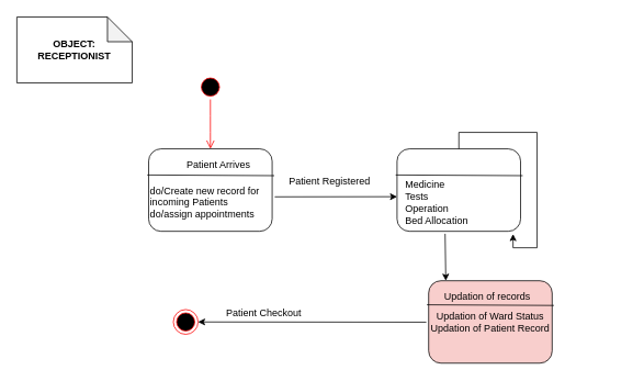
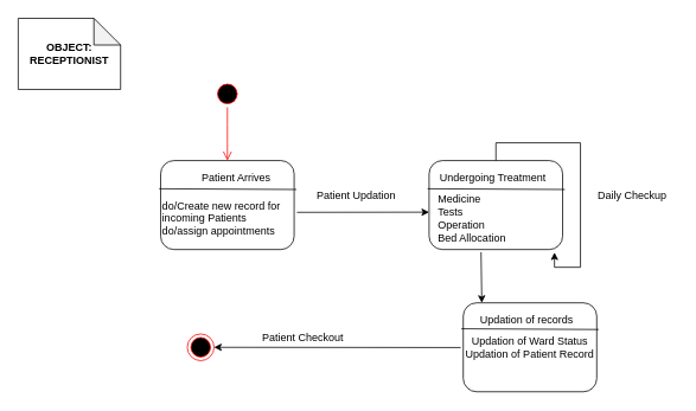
- <mxCell id="2" value="&lt;b&gt;OBJECT:&lt;br&gt;RECEPTIONIST&lt;br&gt;&lt;/b&gt;" style="shape=note;whiteSpace=wrap;html=1;backgroundOutline=1;darkOpacity=0.05;" parent="1" vertex="1"><mxGeometry x="20" y="20" width="140" height="80" as="geometry" /></mxCell>
+ <mxCell id="2" value="&lt;b&gt;OBJECT:&lt;br&gt;RECEPTIONIST&lt;br&gt;&lt;/b&gt;" style="shape=note;whiteSpace=wrap;html=1;backgroundOutline=1;darkOpacity=0.05;" parent="1" vertex="1"><mxGeometry x="20" y="20" width="115" height="80" as="geometry" /></mxCell>
+ <mxCell id="11" value="Undergoing Treatment" style="text;html=1;strokeColor=none;fillColor=none;align=center;verticalAlign=middle;whiteSpace=wrap;rounded=0;" parent="1" vertex="1"><mxGeometry x="490" y="190" width="126.65" height="20" as="geometry" /></mxCell>
- <mxCell id="10" value="Patient Registered" style="text;html=1;strokeColor=none;fillColor=none;align=center;verticalAlign=middle;whiteSpace=wrap;rounded=0;" parent="1" vertex="1"><mxGeometry x="340" y="210" width="120" height="20" as="geometry" /></mxCell>
+ <mxCell id="10" value="Patient Updation" style="text;html=1;strokeColor=none;fillColor=none;align=center;verticalAlign=middle;whiteSpace=wrap;rounded=0;" parent="1" vertex="1"><mxGeometry x="340" y="210" width="120" height="20" as="geometry" /></mxCell>
+ <mxCell id="14" value="Daily Checkup" style="text;html=1;strokeColor=none;fillColor=none;align=center;verticalAlign=middle;whiteSpace=wrap;rounded=0;" parent="1" vertex="1"><mxGeometry x="660" y="210" width="100" height="20" as="geometry" /></mxCell>
- <mxCell id="16" value="Patient Checkout" style="text;html=1;strokeColor=none;fillColor=none;align=center;verticalAlign=middle;whiteSpace=wrap;rounded=0;" parent="1" vertex="1"><mxGeometry x="270" y="370" width="100" height="20" as="geometry" /></mxCell>
+ <mxCell id="16" value="Patient Checkout" style="text;html=1;strokeColor=none;fillColor=none;align=center;verticalAlign=middle;whiteSpace=wrap;rounded=0;" parent="1" vertex="1"><mxGeometry x="290" y="370" width="100" height="20" as="geometry" /></mxCell>
- <mxCell id="17" value="Updation of Ward Status&lt;br&gt;Updation of Patient Record" style="rounded=1;whiteSpace=wrap;html=1;fillColor=#f8cecc;" parent="1" vertex="1"><mxGeometry x="520" y="340" width="150" height="100" as="geometry" /></mxCell>
+ <mxCell id="17" value="Updation of Ward Status&lt;br&gt;Updation of Patient Record" style="rounded=1;whiteSpace=wrap;html=1;" parent="1" vertex="1"><mxGeometry x="520" y="340" width="150" height="100" as="geometry" /></mxCell>
